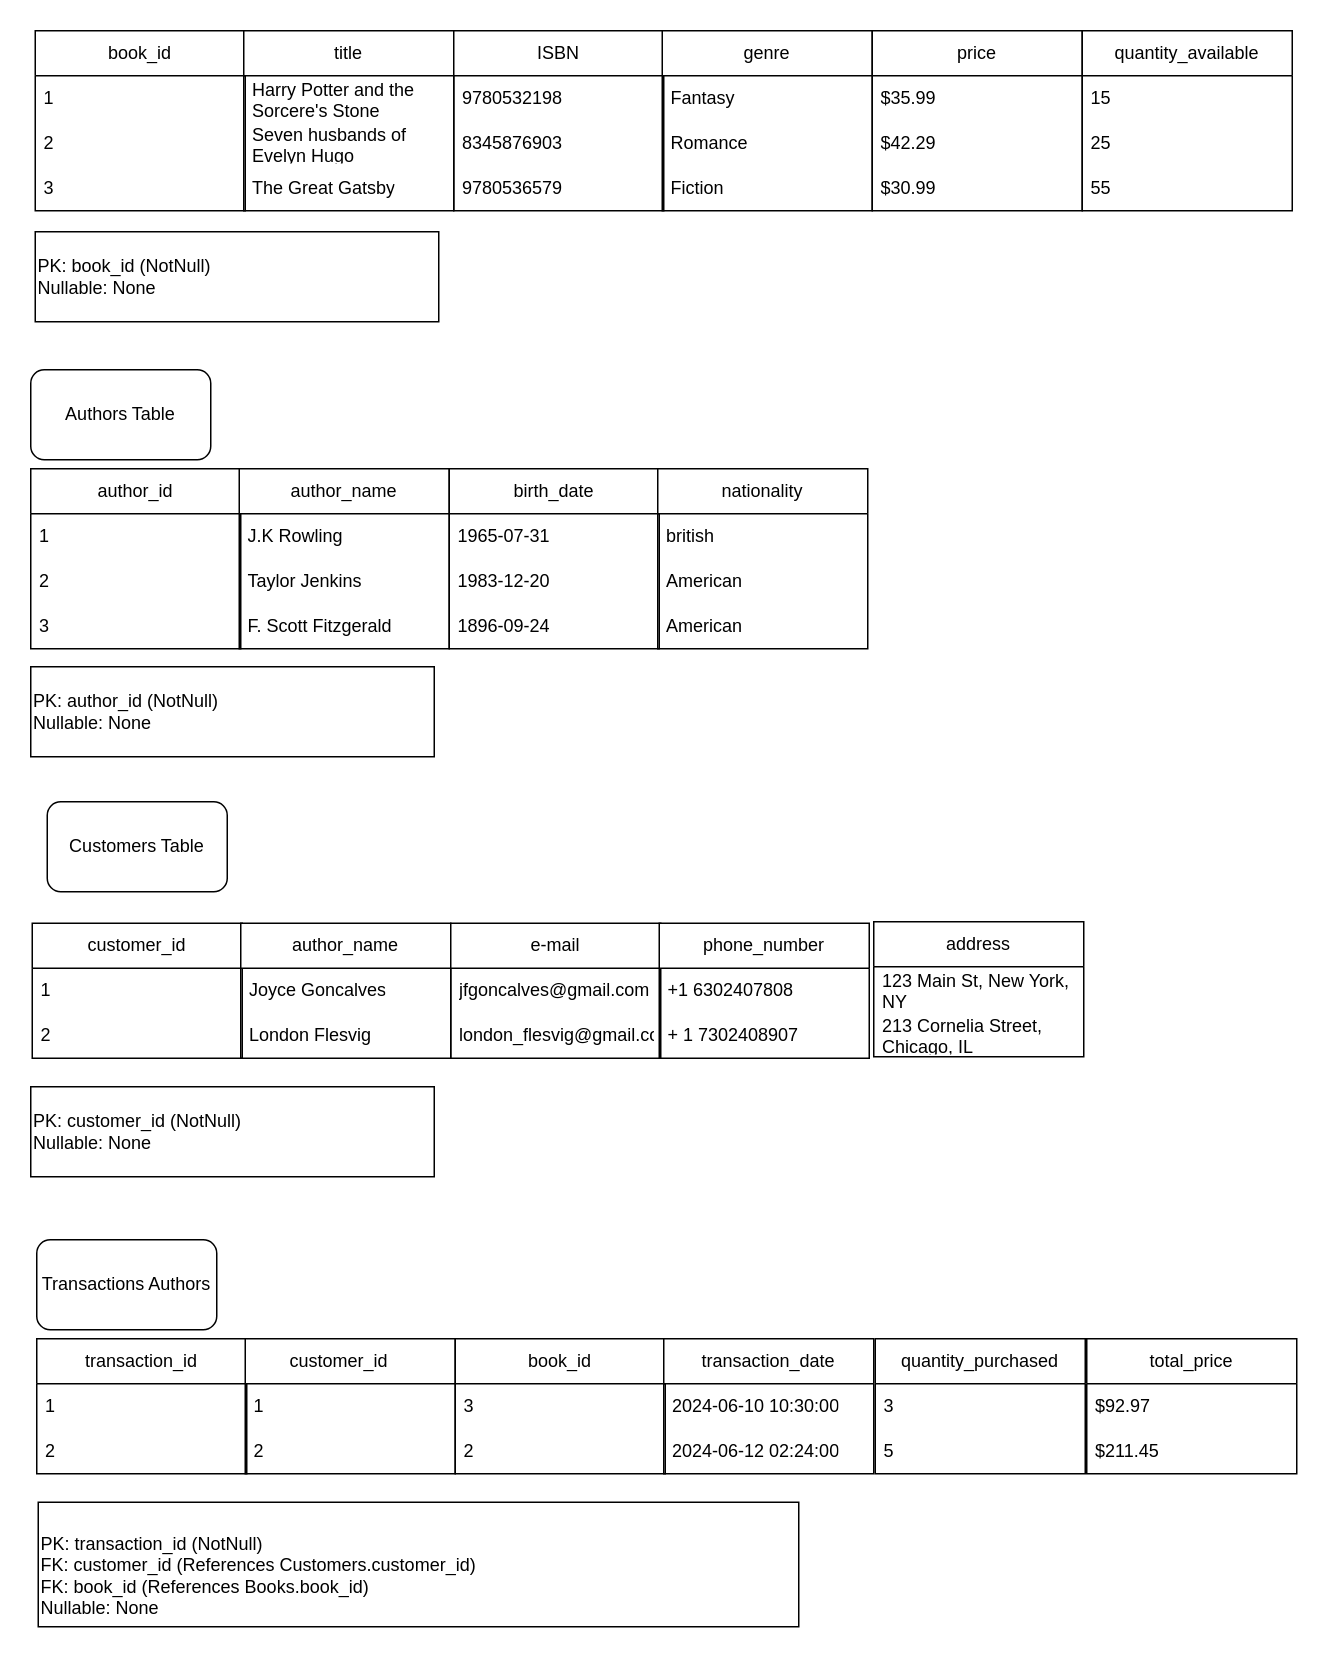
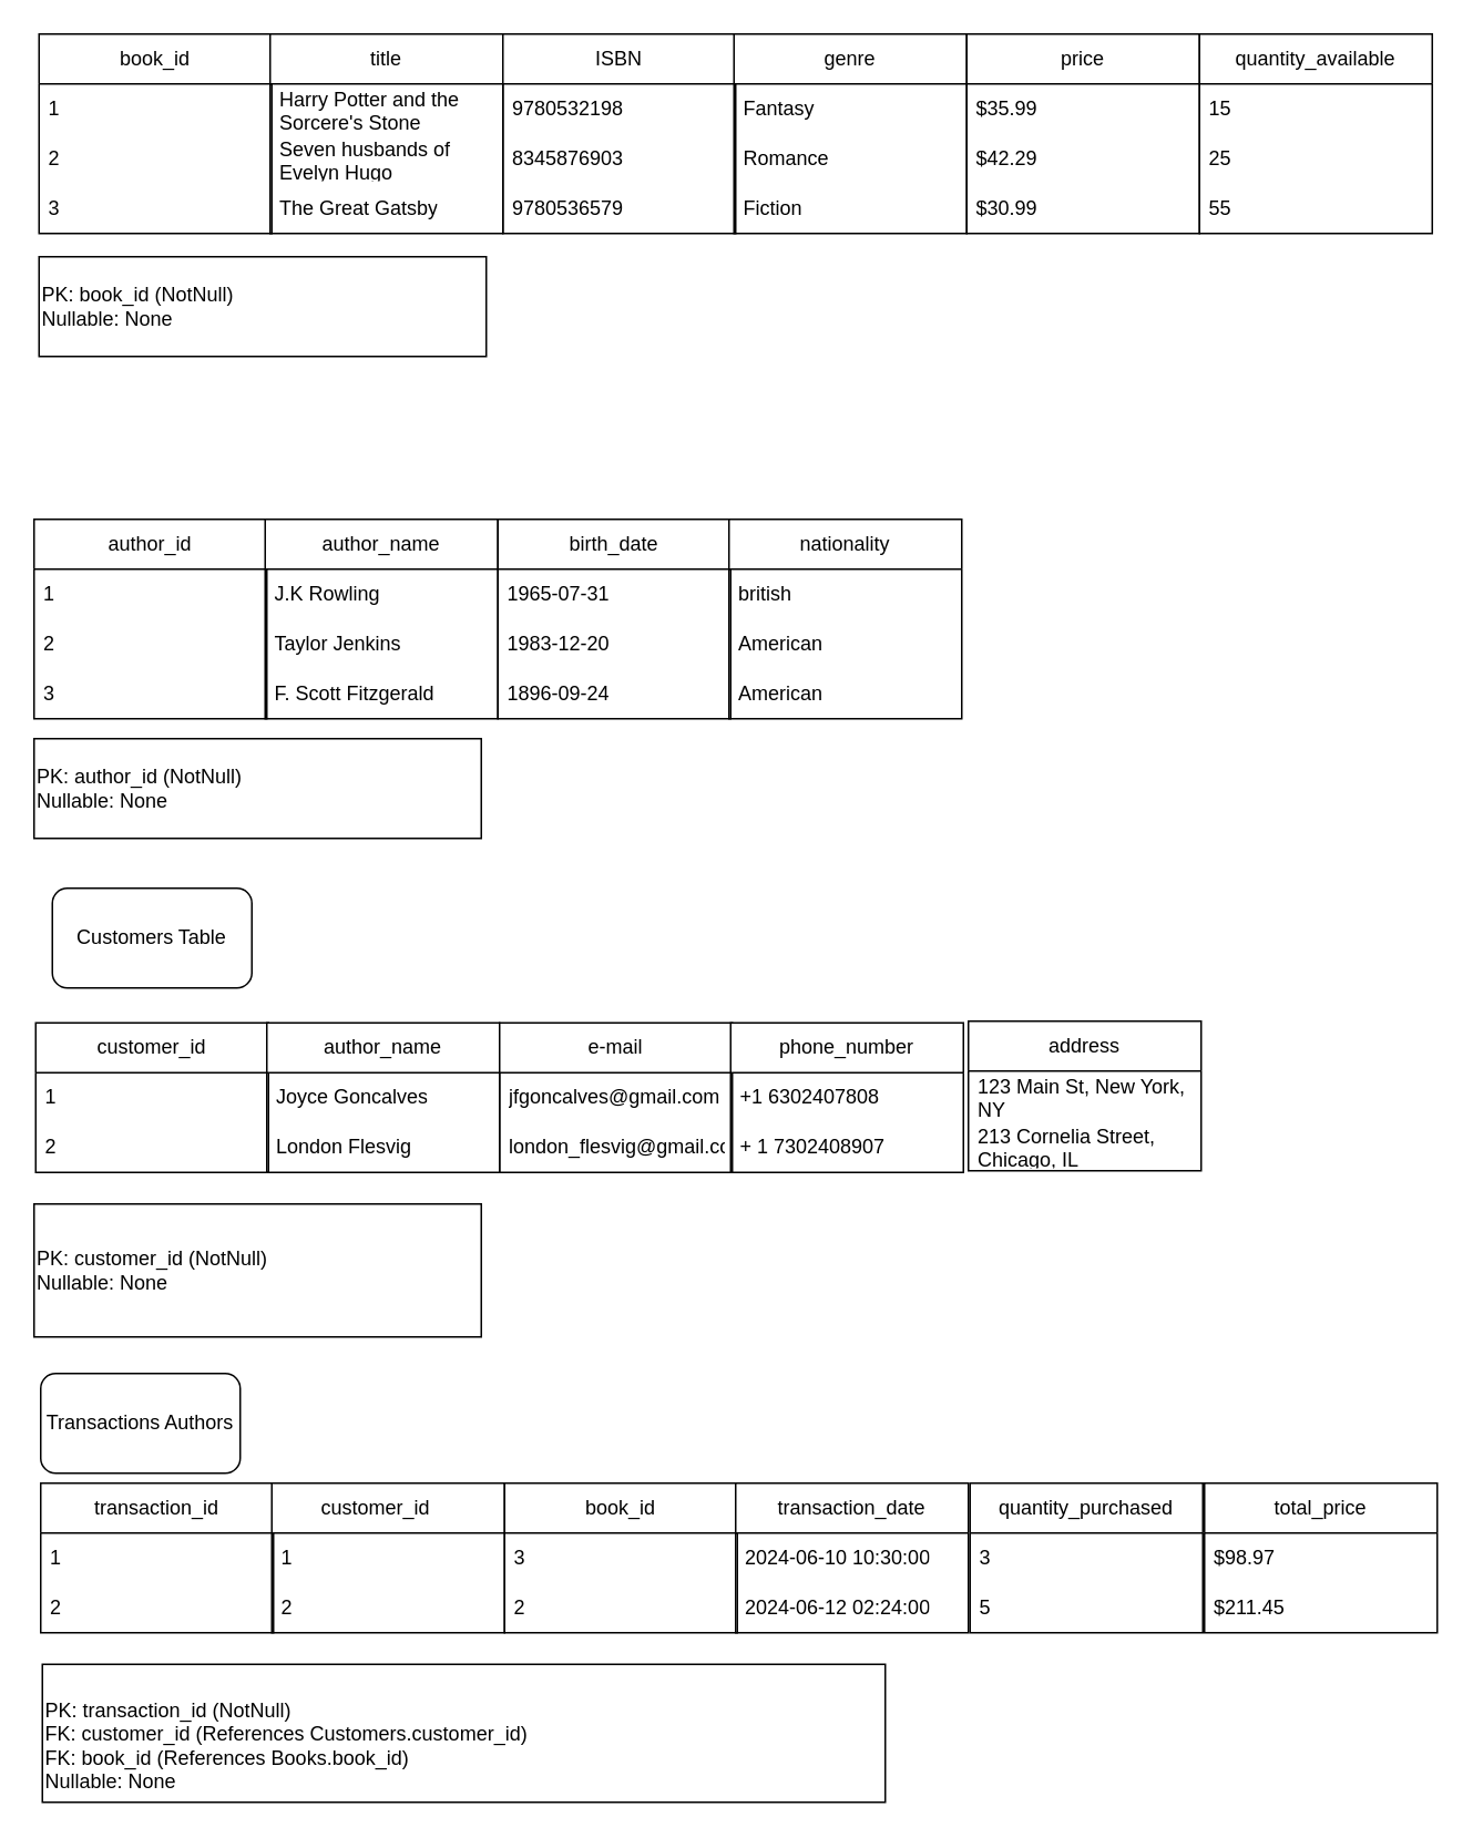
- <mxCell id="42" value="Authors Table" style="rounded=1;whiteSpace=wrap;html=1;" vertex="1" parent="1"><mxGeometry x="20" y="246" width="120" height="60" as="geometry" /></mxCell>
- <mxCell id="61" value="PK: customer_id (NotNull)&lt;br&gt;Nullable: None" style="rounded=0;whiteSpace=wrap;html=1;align=left;" vertex="1" parent="1"><mxGeometry x="20" y="724" width="269" height="60" as="geometry" /></mxCell>
+ <mxCell id="61" value="PK: customer_id (NotNull)&lt;br&gt;Nullable: None" style="rounded=0;whiteSpace=wrap;html=1;align=left;" vertex="1" parent="1"><mxGeometry x="20" y="724" width="269" height="80" as="geometry" /></mxCell>
- <mxCell id="80" value="$92.97" style="text;strokeColor=none;fillColor=none;align=left;verticalAlign=middle;spacingLeft=4;spacingRight=4;overflow=hidden;points=[[0,0.5],[1,0.5]];portConstraint=eastwest;rotatable=0;whiteSpace=wrap;html=1;" vertex="1" parent="79"><mxGeometry y="30" width="140" height="30" as="geometry" /></mxCell>
+ <mxCell id="80" value="$98.97" style="text;strokeColor=none;fillColor=none;align=left;verticalAlign=middle;spacingLeft=4;spacingRight=4;overflow=hidden;points=[[0,0.5],[1,0.5]];portConstraint=eastwest;rotatable=0;whiteSpace=wrap;html=1;" vertex="1" parent="79"><mxGeometry y="30" width="140" height="30" as="geometry" /></mxCell>
